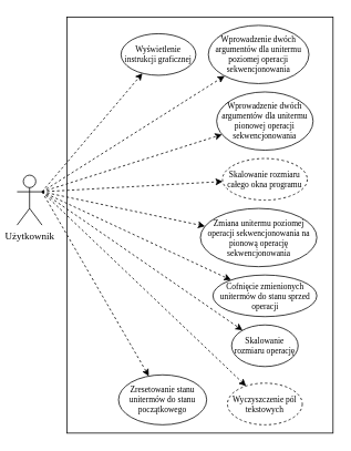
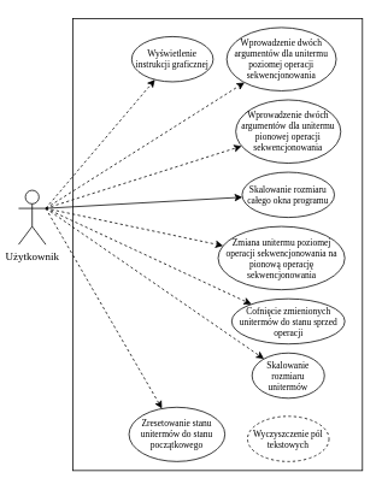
- <mxCell id="4" value="Skalowanie rozmiaru całego okna programu" style="ellipse;whiteSpace=wrap;html=1;hachureGap=4;fontFamily=Times New Roman;fontSize=10;labelBackgroundColor=none;fillColor=none;dashed=1;" vertex="1" parent="1"><mxGeometry x="267" y="190" width="102" height="50" as="geometry" /></mxCell>
+ <mxCell id="4" value="Skalowanie rozmiaru całego okna programu" style="ellipse;whiteSpace=wrap;html=1;hachureGap=4;fontFamily=Times New Roman;fontSize=10;labelBackgroundColor=none;fillColor=none;" vertex="1" parent="1"><mxGeometry x="267" y="190" width="102" height="50" as="geometry" /></mxCell>
- <mxCell id="11" value="" style="endArrow=classic;html=1;rounded=0;hachureGap=4;fontFamily=Architects Daughter;fontSource=https%3A%2F%2Ffonts.googleapis.com%2Fcss%3Ffamily%3DArchitects%2BDaughter;labelBackgroundColor=none;dashed=1;strokeWidth=1;exitX=1;exitY=0.333;exitDx=0;exitDy=0;exitPerimeter=0;" edge="1" parent="1" source="3" target="4"><mxGeometry width="50" height="50" relative="1" as="geometry"><mxPoint x="40" y="360" as="sourcePoint" /><mxPoint x="170" y="305" as="targetPoint" /></mxGeometry></mxCell>
+ <mxCell id="11" value="" style="endArrow=classic;html=1;rounded=0;hachureGap=4;fontFamily=Architects Daughter;fontSource=https%3A%2F%2Ffonts.googleapis.com%2Fcss%3Ffamily%3DArchitects%2BDaughter;labelBackgroundColor=none;dashed=0;strokeWidth=1;exitX=1;exitY=0.333;exitDx=0;exitDy=0;exitPerimeter=0;" edge="1" parent="1" source="3" target="4"><mxGeometry width="50" height="50" relative="1" as="geometry"><mxPoint x="40" y="360" as="sourcePoint" /><mxPoint x="170" y="305" as="targetPoint" /></mxGeometry></mxCell>
- <mxCell id="19" value="" style="endArrow=classic;html=1;rounded=0;hachureGap=4;fontFamily=Architects Daughter;fontSource=https%3A%2F%2Ffonts.googleapis.com%2Fcss%3Ffamily%3DArchitects%2BDaughter;labelBackgroundColor=none;dashed=1;strokeWidth=1;exitX=1;exitY=0.333;exitDx=0;exitDy=0;exitPerimeter=0;" edge="1" parent="1" source="3" target="13"><mxGeometry width="50" height="50" relative="1" as="geometry"><mxPoint x="60" y="240" as="sourcePoint" /><mxPoint x="317" y="423" as="targetPoint" /></mxGeometry></mxCell>
- <mxCell id="12" value="Skalowanie rozmiaru operację" style="ellipse;whiteSpace=wrap;html=1;hachureGap=4;fontFamily=Times New Roman;fontSize=10;labelBackgroundColor=none;fillColor=none;" vertex="1" parent="1"><mxGeometry x="278" y="390" width="80" height="50" as="geometry" /></mxCell>
+ <mxCell id="12" value="Skalowanie rozmiaru unitermów" style="ellipse;whiteSpace=wrap;html=1;hachureGap=4;fontFamily=Times New Roman;fontSize=10;labelBackgroundColor=none;fillColor=none;" vertex="1" parent="1"><mxGeometry x="278" y="390" width="80" height="50" as="geometry" /></mxCell>
